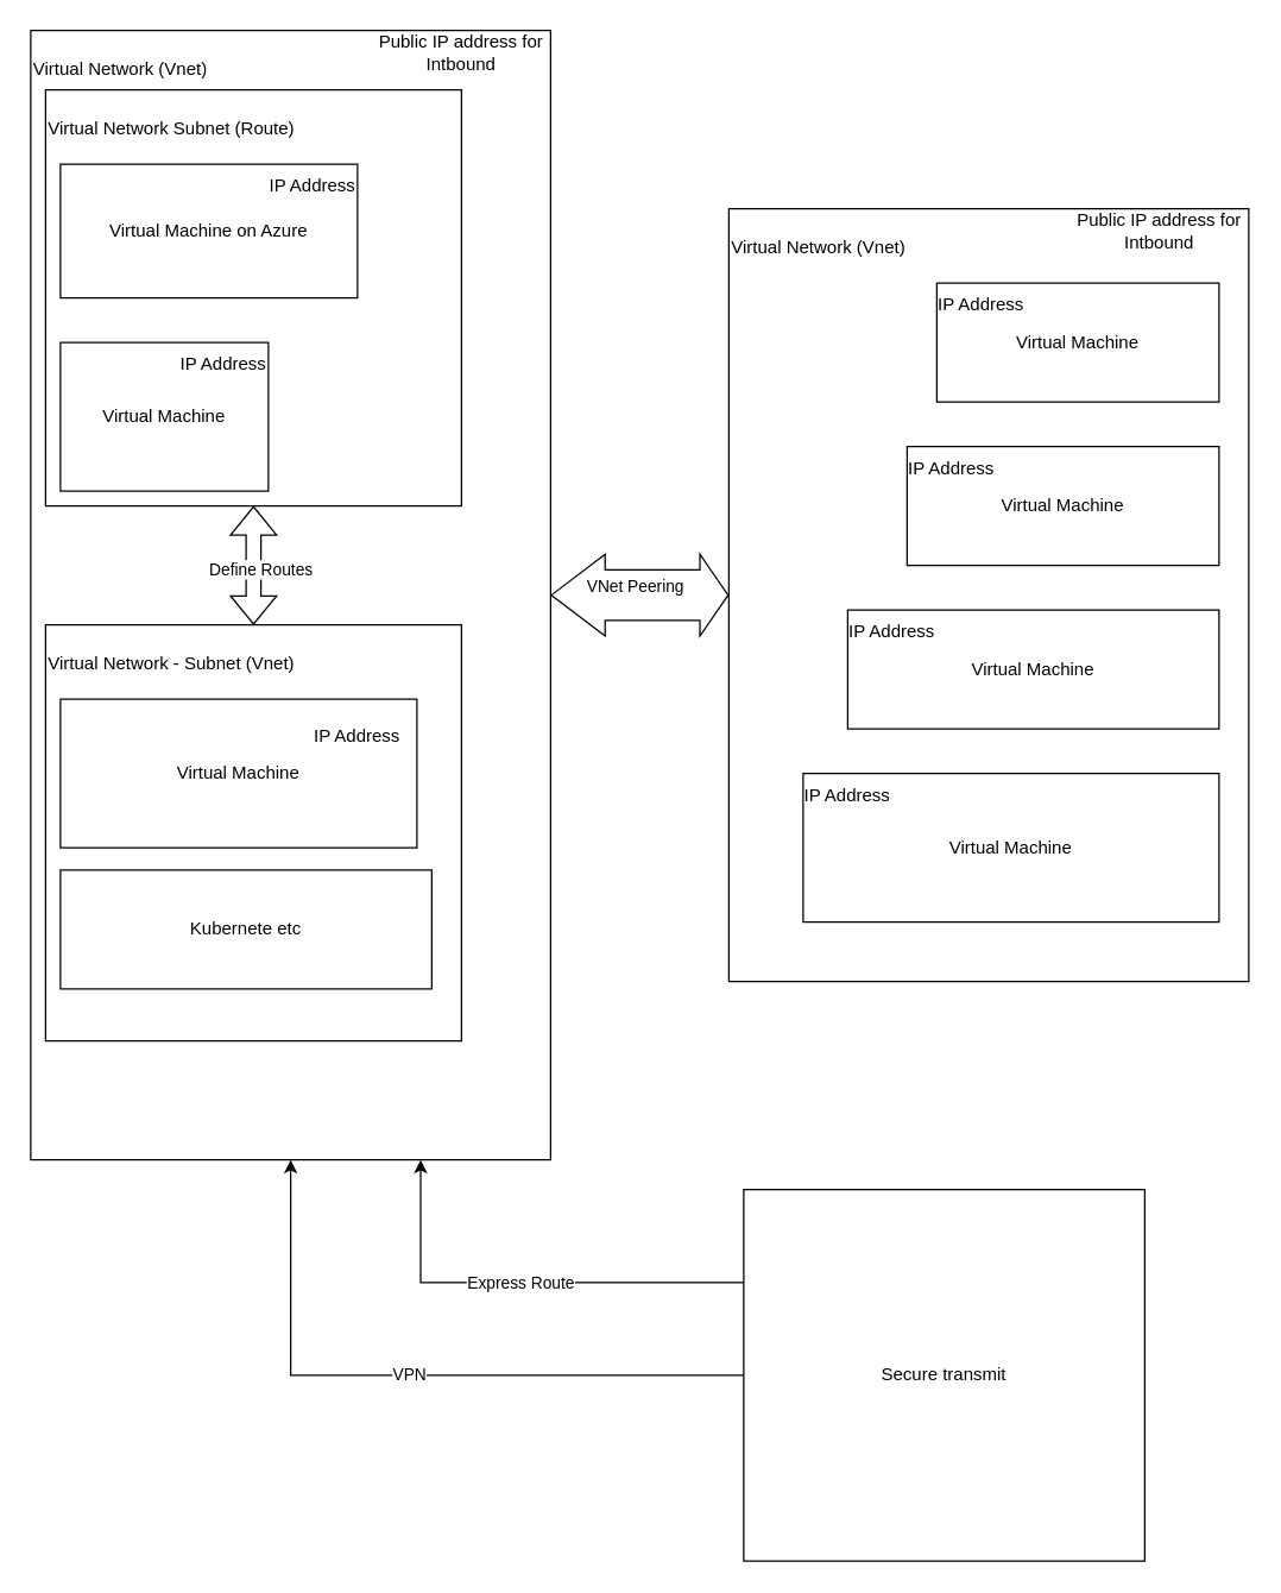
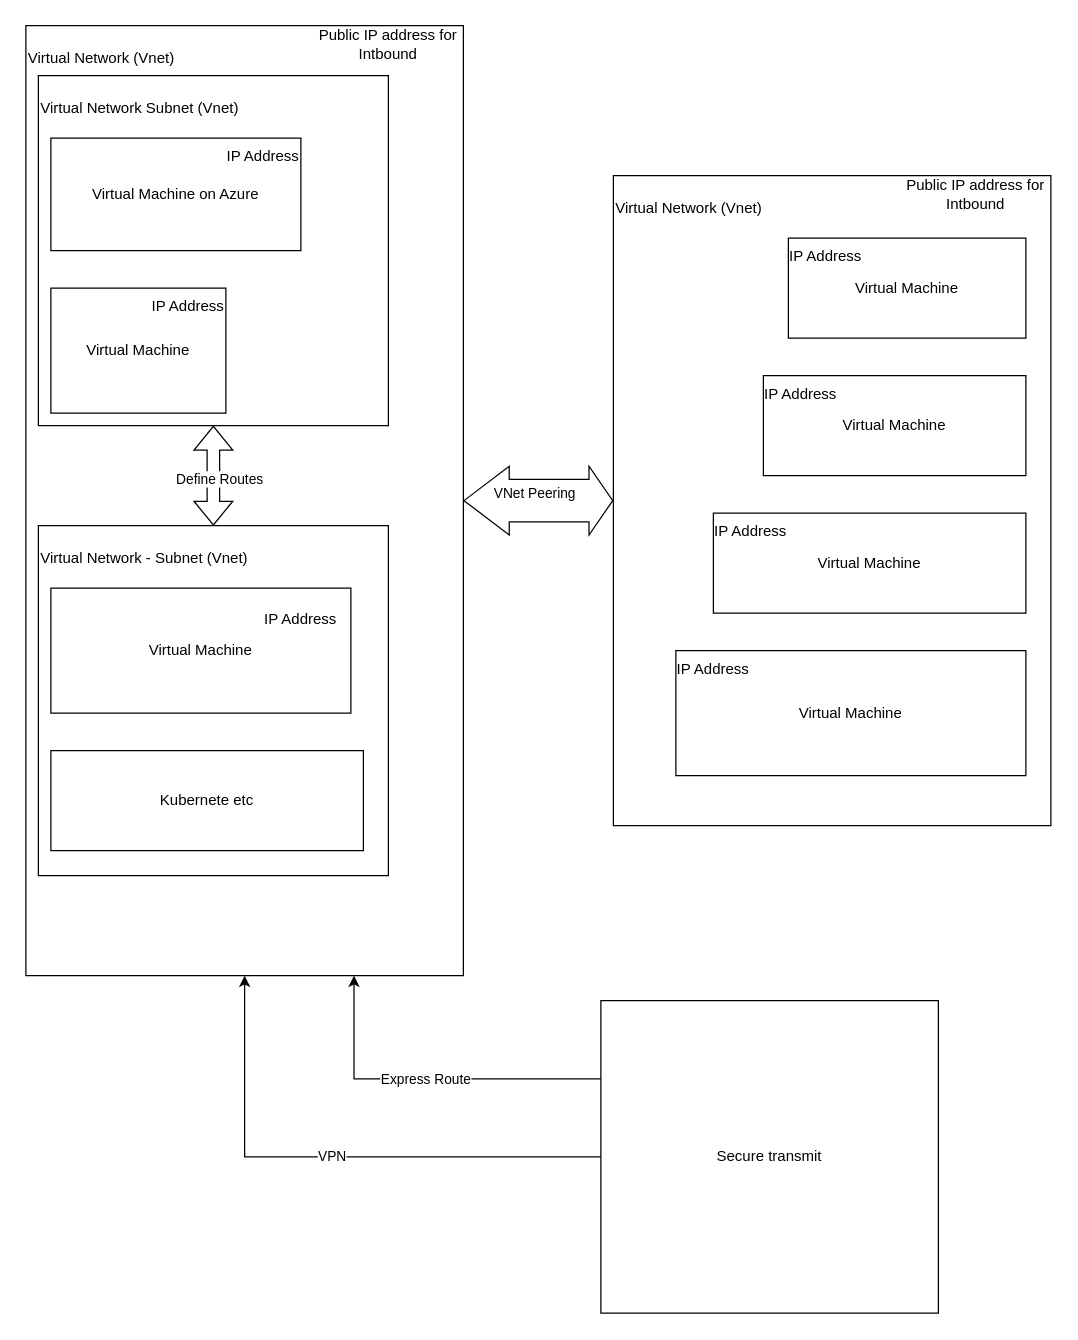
- <mxCell id="22" value="&lt;p style=&quot;padding-top: 0px;&quot;&gt;&lt;span style=&quot;background-color: initial;&quot;&gt;Virtual Network Subnet (Route)&lt;/span&gt;&lt;/p&gt;" style="rounded=0;whiteSpace=wrap;html=1;align=left;verticalAlign=top;" vertex="1" parent="21"><mxGeometry width="280" height="280" as="geometry" /></mxCell>
+ <mxCell id="22" value="&lt;p style=&quot;padding-top: 0px;&quot;&gt;&lt;span style=&quot;background-color: initial;&quot;&gt;Virtual Network Subnet (Vnet)&lt;/span&gt;&lt;/p&gt;" style="rounded=0;whiteSpace=wrap;html=1;align=left;verticalAlign=top;" vertex="1" parent="21"><mxGeometry width="280" height="280" as="geometry" /></mxCell>
- <mxCell id="20" value="Kubernete etc" style="rounded=0;whiteSpace=wrap;html=1;" vertex="1" parent="16"><mxGeometry x="10" y="165" width="250" height="80" as="geometry" /></mxCell>
+ <mxCell id="20" value="Kubernete etc" style="rounded=0;whiteSpace=wrap;html=1;" vertex="1" parent="16"><mxGeometry x="10" y="180" width="250" height="80" as="geometry" /></mxCell>
- <mxCell id="32" value="Secure transmit" style="rounded=0;whiteSpace=wrap;html=1;" vertex="1" parent="1"><mxGeometry x="500" y="800" width="270" height="250" as="geometry" /></mxCell>
+ <mxCell id="32" value="Secure transmit" style="rounded=0;whiteSpace=wrap;html=1;" vertex="1" parent="1"><mxGeometry x="480" y="800" width="270" height="250" as="geometry" /></mxCell>
